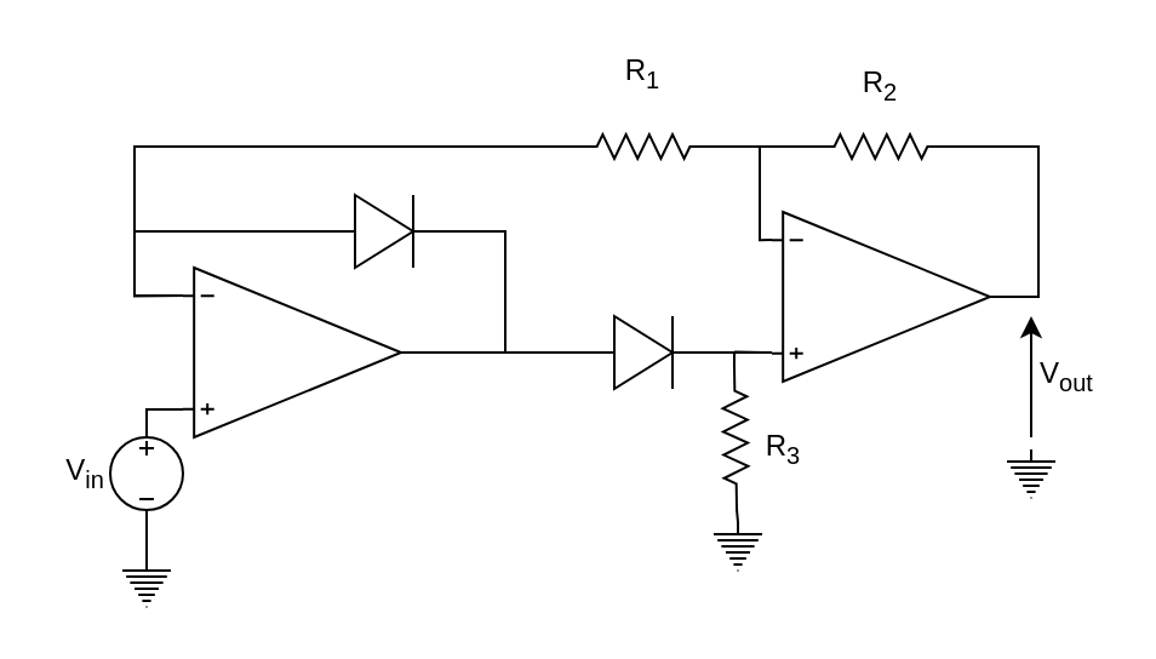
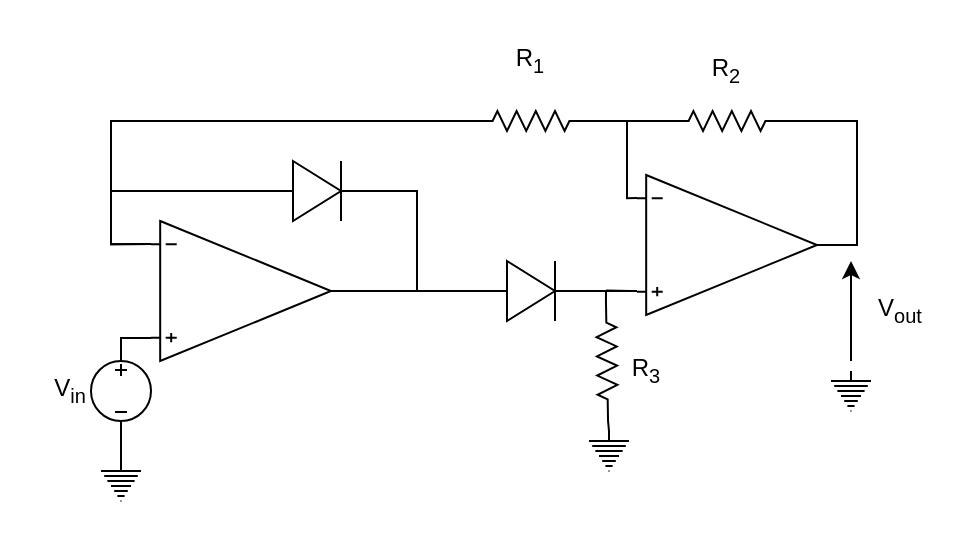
- <mxCell id="18" value="V&lt;sub&gt;out&lt;/sub&gt;" style="text;html=1;strokeColor=none;fillColor=none;align=center;verticalAlign=middle;whiteSpace=wrap;rounded=0;strokeWidth=1;fontSize=12;" parent="1" vertex="1"><mxGeometry x="425" y="145" width="30" height="20" as="geometry" /></mxCell>
+ <mxCell id="18" value="V&lt;sub&gt;out&lt;/sub&gt;" style="text;html=1;strokeColor=none;fillColor=none;align=center;verticalAlign=middle;whiteSpace=wrap;rounded=0;strokeWidth=1;fontSize=12;" parent="1" vertex="1"><mxGeometry x="435" y="145" width="30" height="20" as="geometry" /></mxCell>
